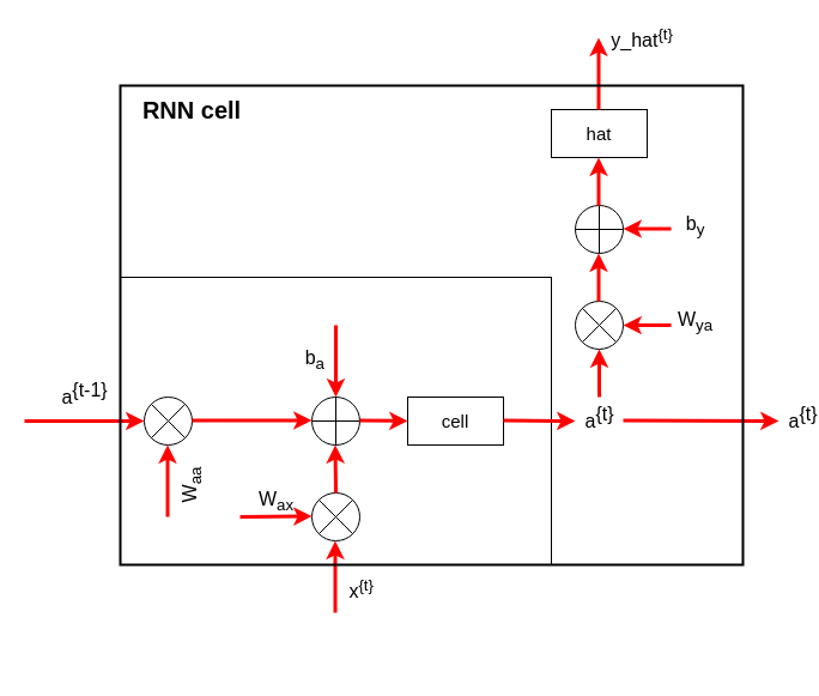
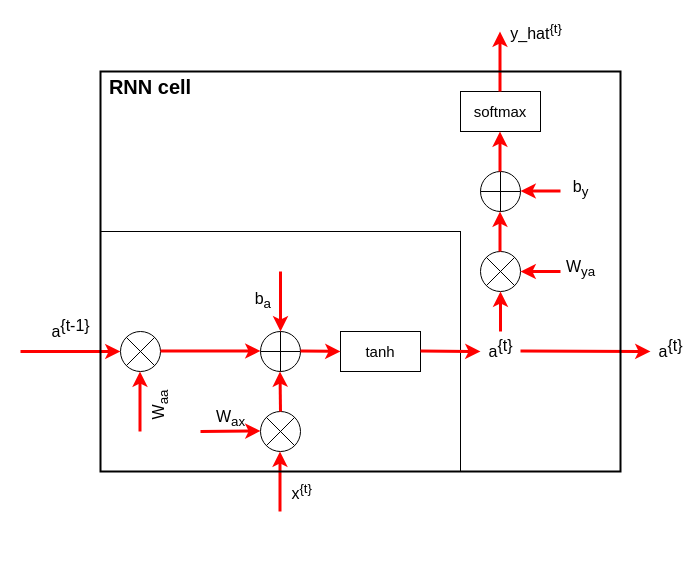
- <mxCell id="27" value="RNN cell" style="text;html=1;strokeColor=none;fillColor=none;align=center;verticalAlign=middle;whiteSpace=wrap;rounded=0;fontStyle=1;fontSize=20;" vertex="1" parent="1"><mxGeometry x="110" y="65" width="100" height="30" as="geometry" /></mxCell>
+ <mxCell id="27" value="RNN cell" style="text;html=1;strokeColor=none;fillColor=none;align=center;verticalAlign=middle;whiteSpace=wrap;rounded=0;fontStyle=1;fontSize=20;" vertex="1" parent="1"><mxGeometry x="100" y="60" width="100" height="30" as="geometry" /></mxCell>
- <mxCell id="19" value="hat" style="rounded=0;whiteSpace=wrap;html=1;fontSize=15;" vertex="1" parent="1"><mxGeometry x="460" y="80" width="80" height="40" as="geometry" /></mxCell>
+ <mxCell id="19" value="softmax" style="rounded=0;whiteSpace=wrap;html=1;fontSize=15;" vertex="1" parent="1"><mxGeometry x="460" y="80" width="80" height="40" as="geometry" /></mxCell>
- <mxCell id="13" value="cell" style="rounded=0;whiteSpace=wrap;html=1;fontSize=15;" vertex="1" parent="1"><mxGeometry x="340" y="320" width="80" height="40" as="geometry" /></mxCell>
+ <mxCell id="13" value="tanh" style="rounded=0;whiteSpace=wrap;html=1;fontSize=15;" vertex="1" parent="1"><mxGeometry x="340" y="320" width="80" height="40" as="geometry" /></mxCell>
